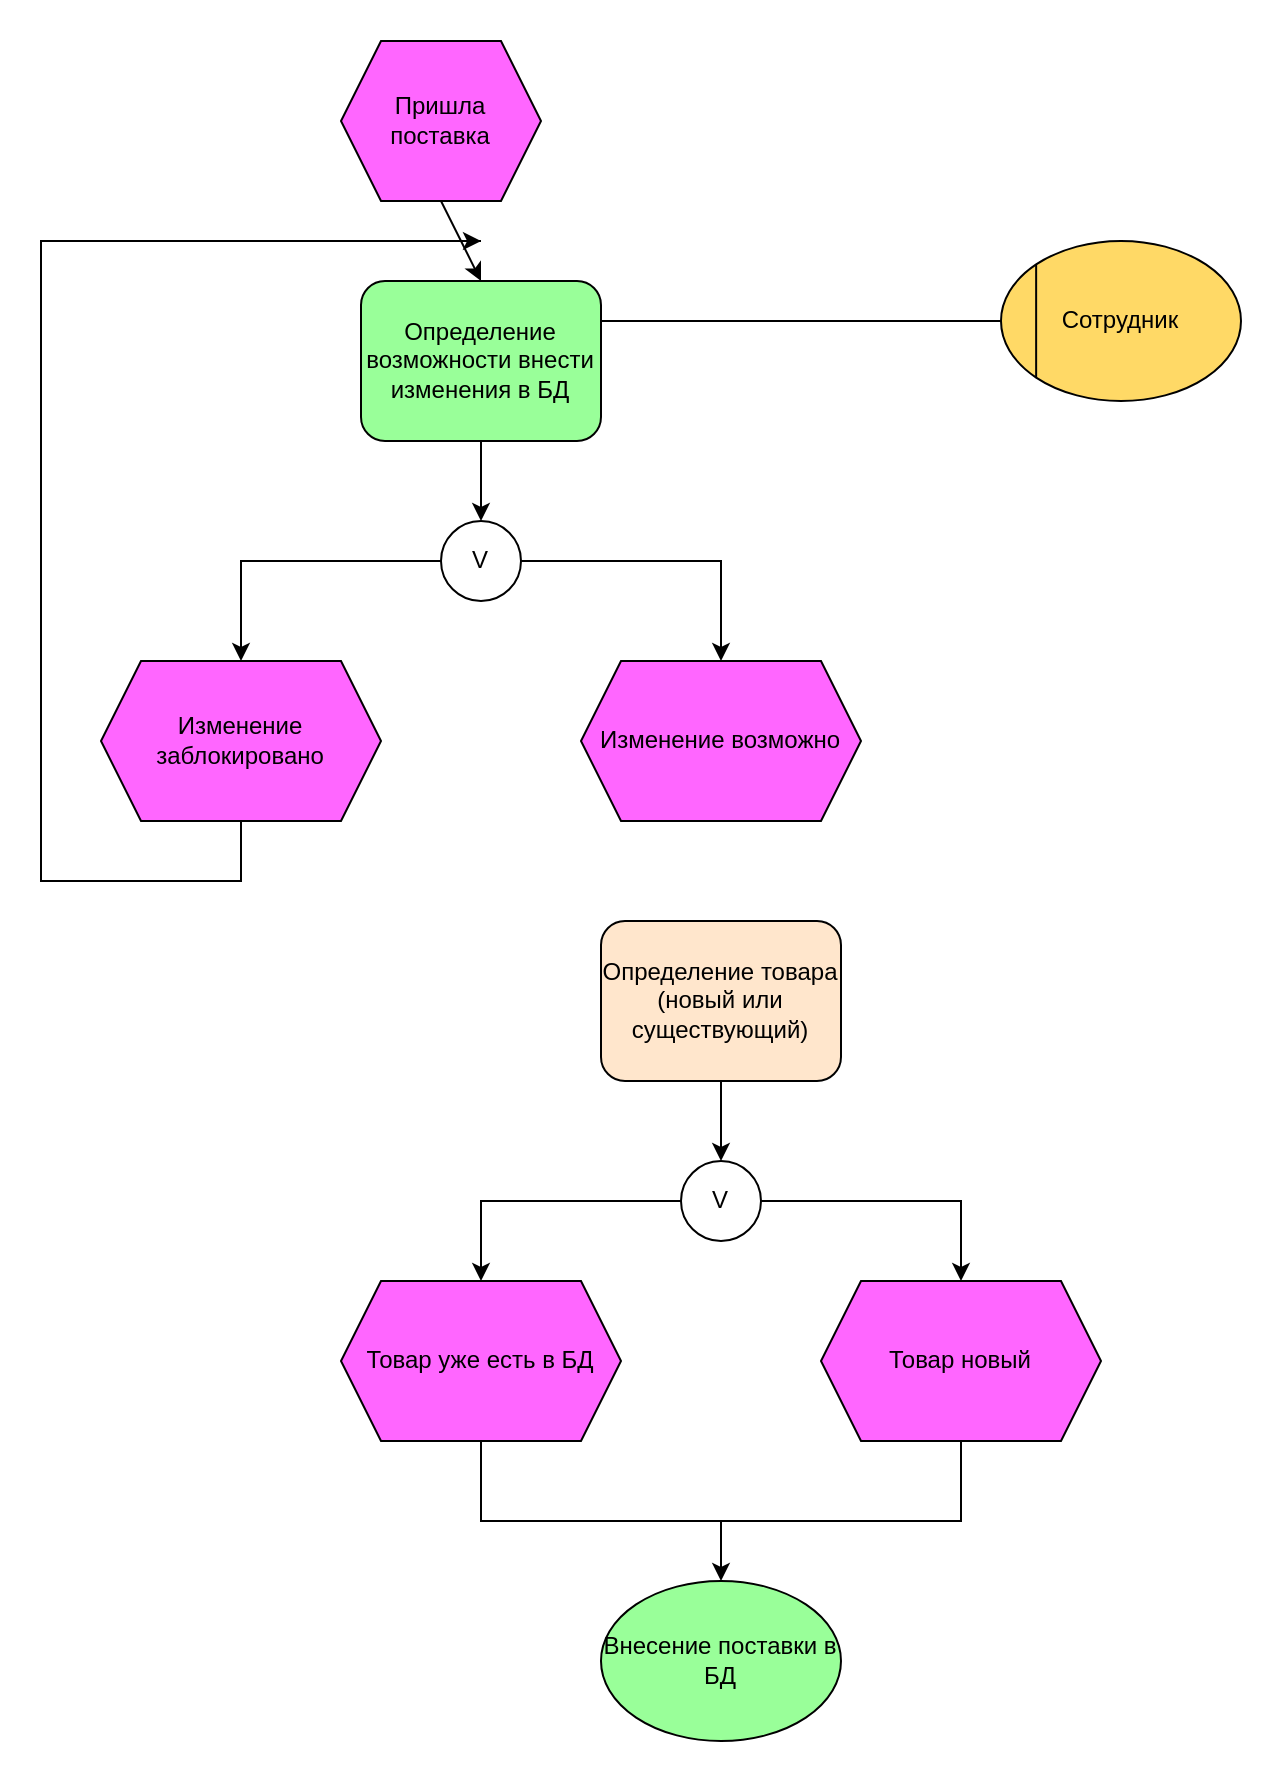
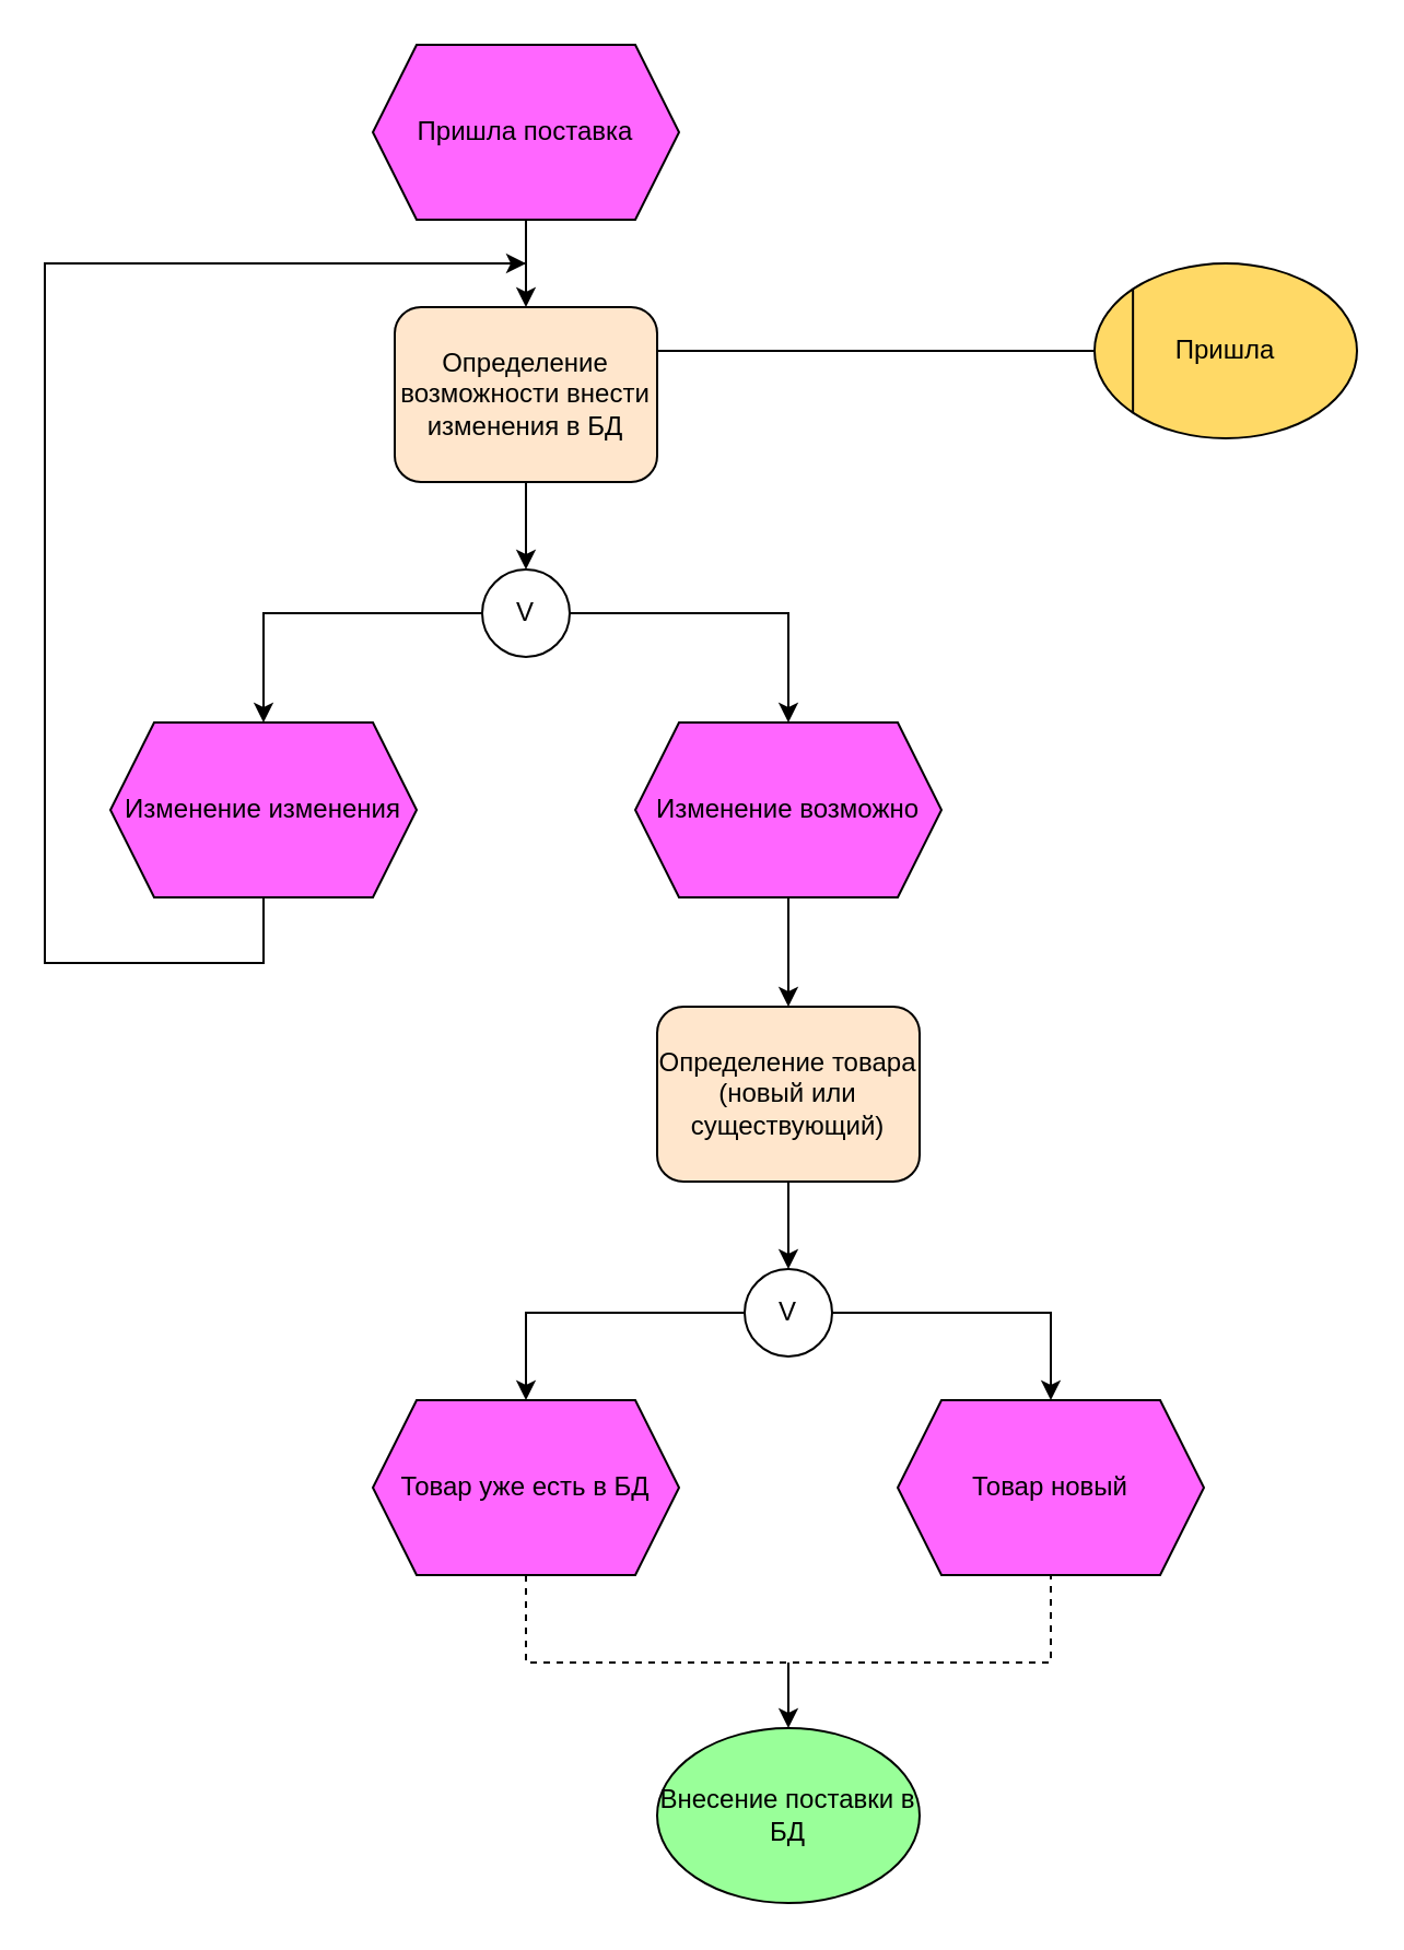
- <mxCell id="3" value="Пришла поставка" style="shape=hexagon;perimeter=hexagonPerimeter2;whiteSpace=wrap;html=1;fixedSize=1;fillColor=#FF66FF;" vertex="1" parent="1"><mxGeometry x="170" y="20" width="100" height="80" as="geometry" /></mxCell>
+ <mxCell id="3" value="Пришла поставка" style="shape=hexagon;perimeter=hexagonPerimeter2;whiteSpace=wrap;html=1;fixedSize=1;fillColor=#FF66FF;" vertex="1" parent="1"><mxGeometry x="170" y="20" width="140" height="80" as="geometry" /></mxCell>
- <mxCell id="16" value="Сотрудник" style="ellipse;whiteSpace=wrap;html=1;fillColor=#FFD966;" vertex="1" parent="1"><mxGeometry x="500" y="120" width="120" height="80" as="geometry" /></mxCell>
+ <mxCell id="16" value="Пришла" style="ellipse;whiteSpace=wrap;html=1;fillColor=#FFD966;" vertex="1" parent="1"><mxGeometry x="500" y="120" width="120" height="80" as="geometry" /></mxCell>
- <mxCell id="4" value="Определение возможности внести изменения в БД" style="rounded=1;whiteSpace=wrap;html=1;fillColor=#99FF99;" vertex="1" parent="1"><mxGeometry x="180" y="140" width="120" height="80" as="geometry" /></mxCell>
+ <mxCell id="4" value="Определение возможности внести изменения в БД" style="rounded=1;whiteSpace=wrap;html=1;fillColor=#ffe6cc;" vertex="1" parent="1"><mxGeometry x="180" y="140" width="120" height="80" as="geometry" /></mxCell>
- <mxCell id="7" value="Изменение заблокировано" style="shape=hexagon;perimeter=hexagonPerimeter2;whiteSpace=wrap;html=1;fixedSize=1;fillColor=#FF66FF;" vertex="1" parent="1"><mxGeometry x="50" y="330" width="140" height="80" as="geometry" /></mxCell>
+ <mxCell id="7" value="Изменение изменения" style="shape=hexagon;perimeter=hexagonPerimeter2;whiteSpace=wrap;html=1;fixedSize=1;fillColor=#FF66FF;" vertex="1" parent="1"><mxGeometry x="50" y="330" width="140" height="80" as="geometry" /></mxCell>
+ <mxCell id="24" value="" style="endArrow=classic;html=1;rounded=0;entryX=0.5;entryY=0;entryDx=0;entryDy=0;exitX=0.5;exitY=1;exitDx=0;exitDy=0;" edge="1" parent="1" source="8" target="6"><mxGeometry width="50" height="50" relative="1" as="geometry"><mxPoint x="320" y="480" as="sourcePoint" /><mxPoint x="370" y="430" as="targetPoint" /></mxGeometry></mxCell>
- <mxCell id="14" value="" style="endArrow=none;html=1;rounded=0;entryX=0.5;entryY=1;entryDx=0;entryDy=0;exitX=0.5;exitY=1;exitDx=0;exitDy=0;" edge="1" parent="1" source="13" target="12"><mxGeometry width="50" height="50" relative="1" as="geometry"><mxPoint x="390" y="780" as="sourcePoint" /><mxPoint x="440" y="730" as="targetPoint" /><Array as="points"><mxPoint x="240" y="760" /><mxPoint x="480" y="760" /></Array></mxGeometry></mxCell>
+ <mxCell id="14" value="" style="endArrow=none;html=1;rounded=0;entryX=0.5;entryY=1;entryDx=0;entryDy=0;exitX=0.5;exitY=1;exitDx=0;exitDy=0;dashed=1;" edge="1" parent="1" source="13" target="12"><mxGeometry width="50" height="50" relative="1" as="geometry"><mxPoint x="390" y="780" as="sourcePoint" /><mxPoint x="440" y="730" as="targetPoint" /><Array as="points"><mxPoint x="240" y="760" /><mxPoint x="480" y="760" /></Array></mxGeometry></mxCell>
